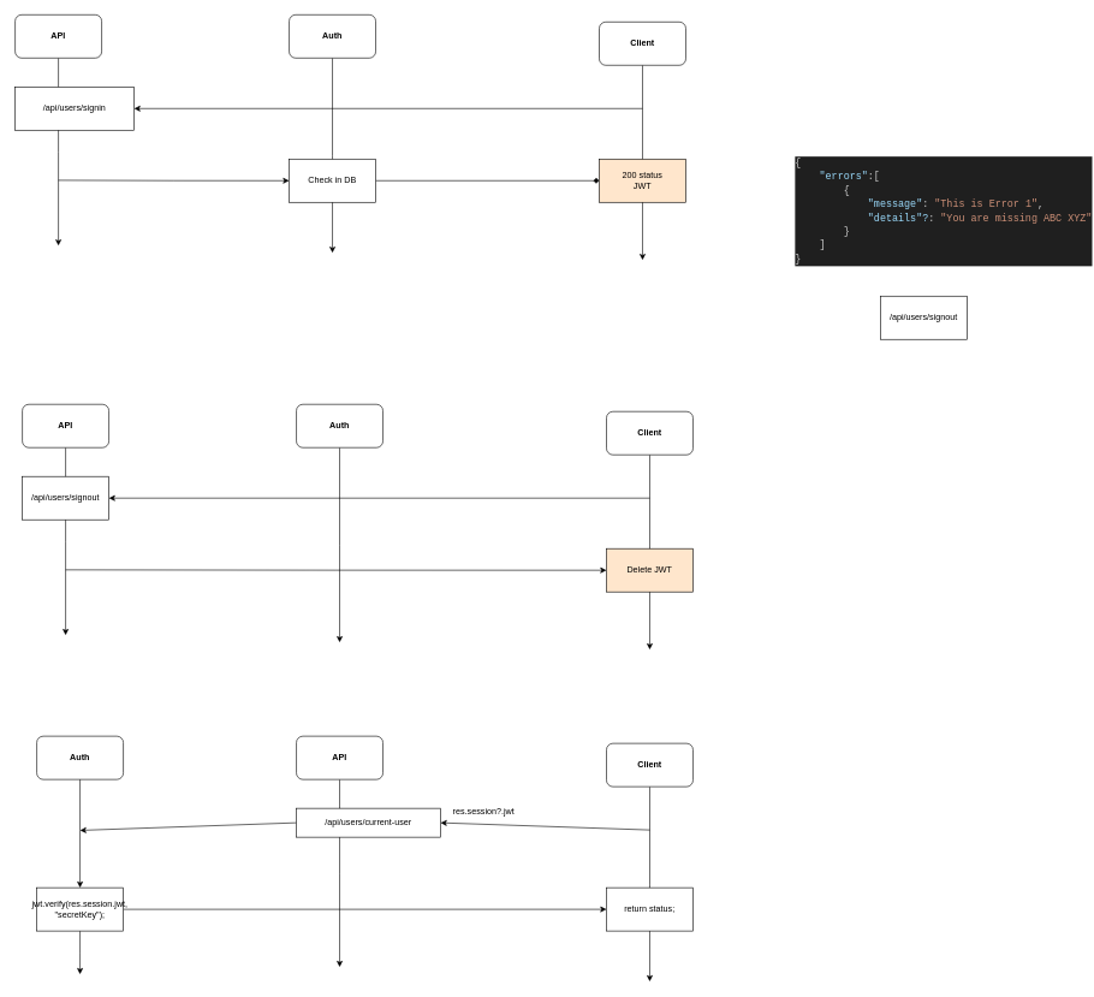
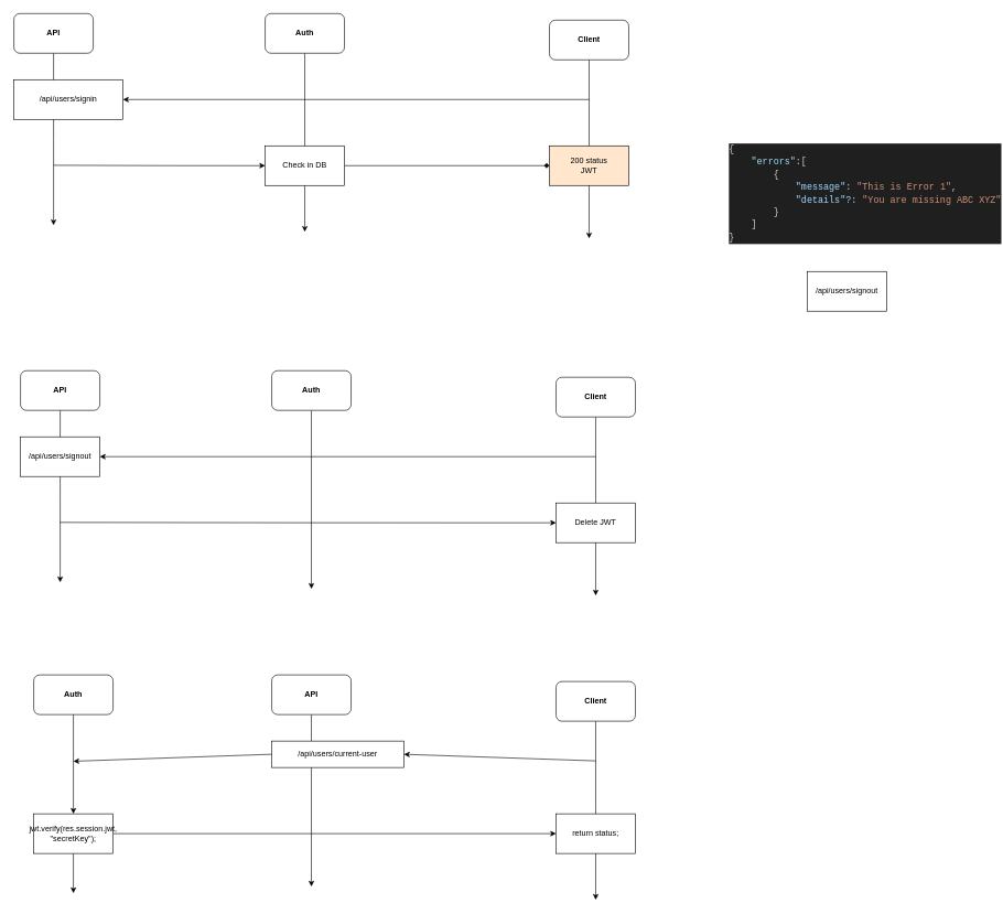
- <mxCell id="22" value="&lt;div&gt;Delete JWT&lt;/div&gt;" style="rounded=0;whiteSpace=wrap;html=1;fillColor=#ffe6cc;" vertex="1" parent="1"><mxGeometry x="840" y="760" width="120" height="60" as="geometry" /></mxCell>
+ <mxCell id="22" value="&lt;div&gt;Delete JWT&lt;/div&gt;" style="rounded=0;whiteSpace=wrap;html=1;" vertex="1" parent="1"><mxGeometry x="840" y="760" width="120" height="60" as="geometry" /></mxCell>
- <mxCell id="37" value="res.session?.jwt" style="text;html=1;align=center;verticalAlign=middle;whiteSpace=wrap;rounded=0;" vertex="1" parent="1"><mxGeometry x="640" y="1110" width="60" height="30" as="geometry" /></mxCell>
